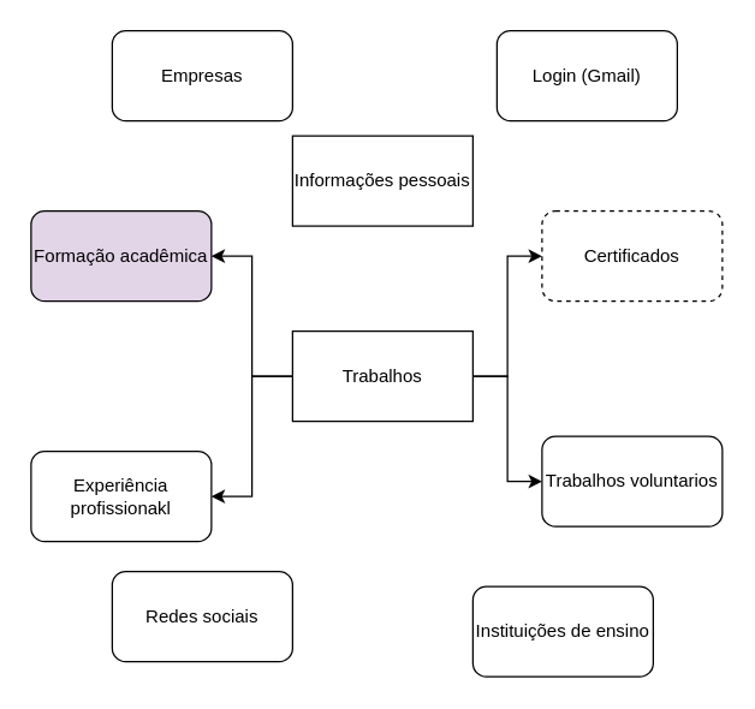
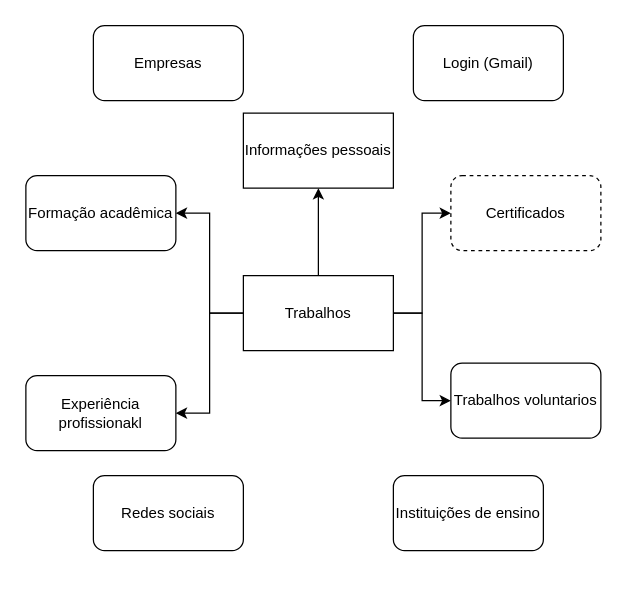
- <mxCell id="9" value="Formação acadêmica" style="rounded=1;whiteSpace=wrap;html=1;fillColor=#e1d5e7;" vertex="1" parent="1"><mxGeometry x="20" y="140" width="120" height="60" as="geometry" /></mxCell>
+ <mxCell id="9" value="Formação acadêmica" style="rounded=1;whiteSpace=wrap;html=1;" vertex="1" parent="1"><mxGeometry x="20" y="140" width="120" height="60" as="geometry" /></mxCell>
+ <mxCell id="2" style="edgeStyle=orthogonalEdgeStyle;rounded=0;orthogonalLoop=1;jettySize=auto;html=1;entryX=0.5;entryY=1;entryDx=0;entryDy=0;" edge="1" parent="1" source="7" target="8"><mxGeometry relative="1" as="geometry" /></mxCell>
- <mxCell id="15" value="Instituições de ensino" style="rounded=1;whiteSpace=wrap;html=1;" vertex="1" parent="1"><mxGeometry x="314" y="390" width="120" height="60" as="geometry" /></mxCell>
+ <mxCell id="15" value="Instituições de ensino" style="rounded=1;whiteSpace=wrap;html=1;" vertex="1" parent="1"><mxGeometry x="314" y="380" width="120" height="60" as="geometry" /></mxCell>
